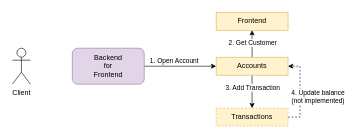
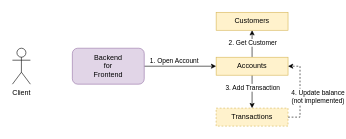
- <mxCell id="6" value="Frontend" style="rounded=0;whiteSpace=wrap;html=1;fillColor=#fff2cc;strokeColor=#d6b656;" vertex="1" parent="1"><mxGeometry x="360" y="20" width="120" height="30" as="geometry" /></mxCell>
+ <mxCell id="6" value="Customers" style="rounded=0;whiteSpace=wrap;html=1;fillColor=#fff2cc;strokeColor=#d6b656;" vertex="1" parent="1"><mxGeometry x="360" y="20" width="120" height="30" as="geometry" /></mxCell>
